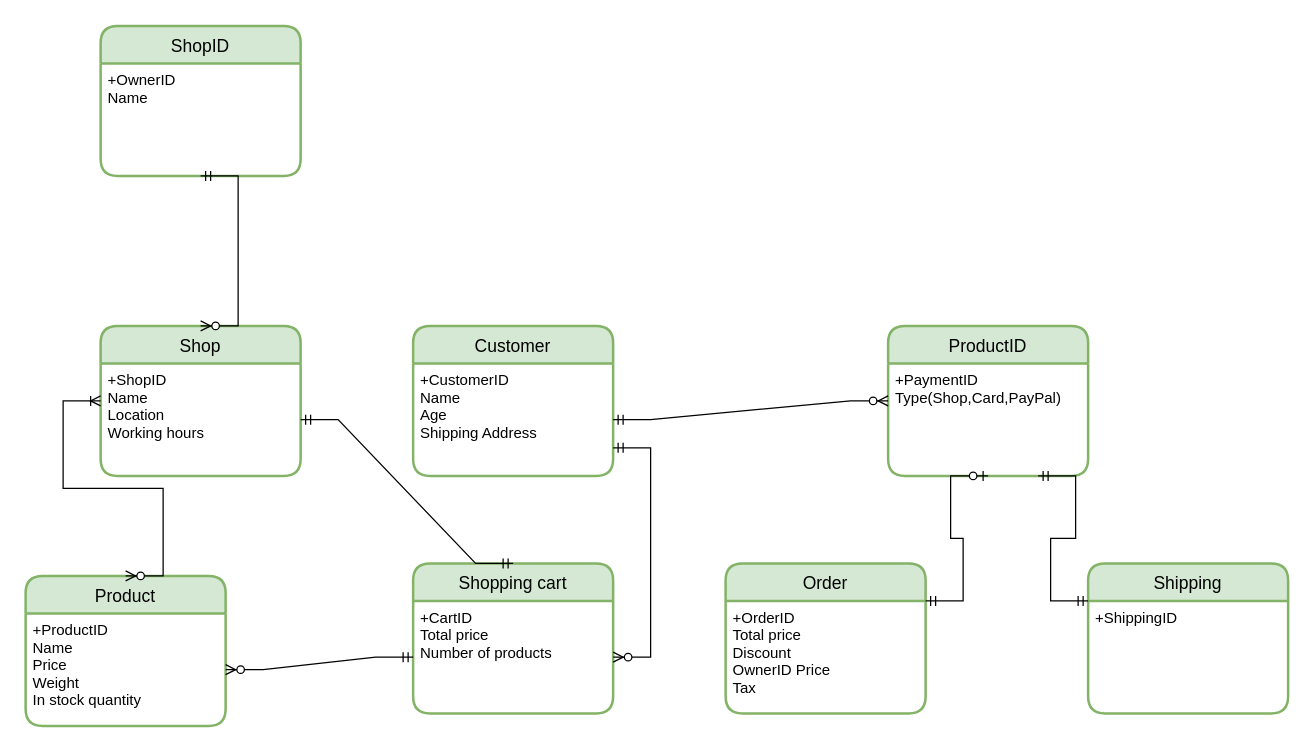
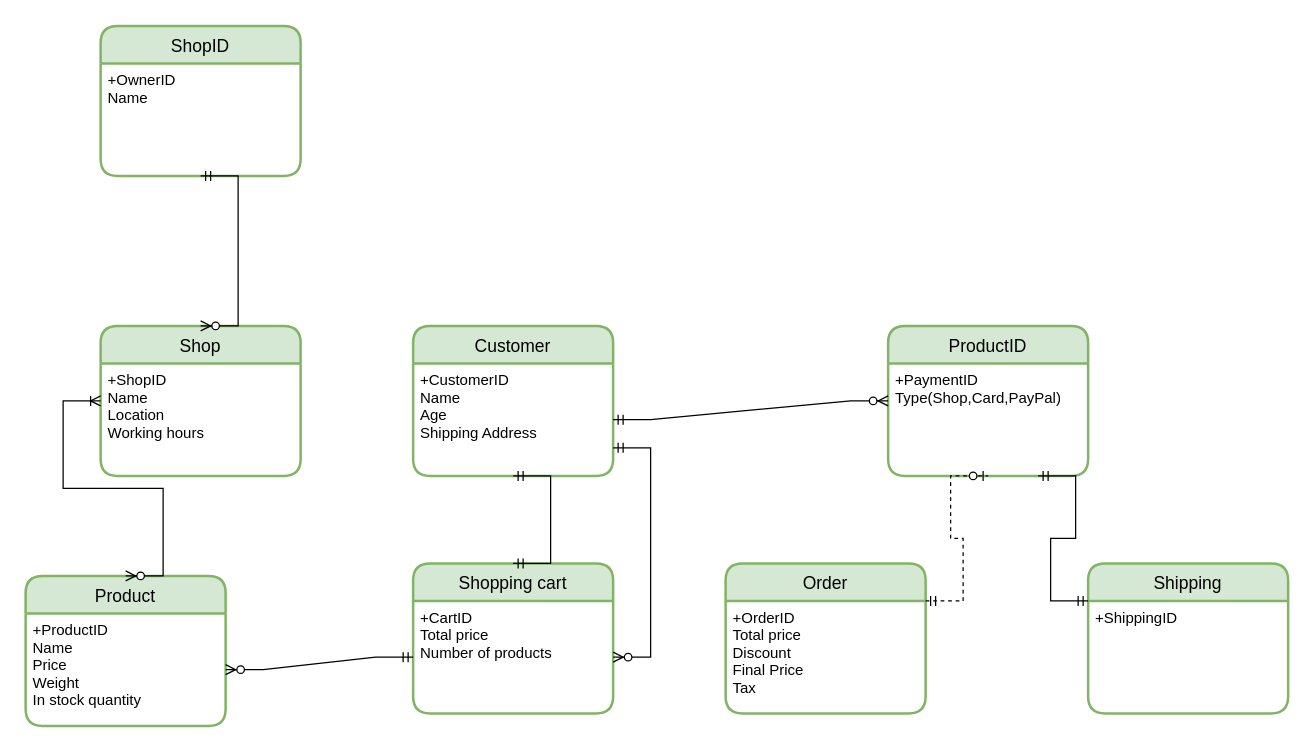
- <mxCell id="20" value="" style="edgeStyle=entityRelationEdgeStyle;fontSize=12;html=1;endArrow=ERmandOne;startArrow=ERmandOne;rounded=0;exitX=0.5;exitY=0;exitDx=0;exitDy=0;" edge="1" parent="1" source="10" target="5"><mxGeometry width="100" height="100" relative="1" as="geometry"><mxPoint x="290" y="510" as="sourcePoint" /><mxPoint x="390" y="410" as="targetPoint" /></mxGeometry></mxCell>
+ <mxCell id="20" value="" style="edgeStyle=entityRelationEdgeStyle;fontSize=12;html=1;endArrow=ERmandOne;startArrow=ERmandOne;rounded=0;entryX=0.5;entryY=1;entryDx=0;entryDy=0;exitX=0.5;exitY=0;exitDx=0;exitDy=0;" edge="1" parent="1" source="10" target="9"><mxGeometry width="100" height="100" relative="1" as="geometry"><mxPoint x="290" y="510" as="sourcePoint" /><mxPoint x="390" y="410" as="targetPoint" /></mxGeometry></mxCell>
- <mxCell id="23" value="" style="edgeStyle=entityRelationEdgeStyle;fontSize=12;html=1;endArrow=ERzeroToOne;startArrow=ERmandOne;rounded=0;exitX=1;exitY=0.25;exitDx=0;exitDy=0;entryX=0.5;entryY=1;entryDx=0;entryDy=0;" edge="1" parent="1" source="14" target="13"><mxGeometry width="100" height="100" relative="1" as="geometry"><mxPoint x="710" y="410" as="sourcePoint" /><mxPoint x="800" y="410" as="targetPoint" /></mxGeometry></mxCell>
+ <mxCell id="23" value="" style="edgeStyle=entityRelationEdgeStyle;fontSize=12;html=1;endArrow=ERzeroToOne;startArrow=ERmandOne;rounded=0;exitX=1;exitY=0.25;exitDx=0;exitDy=0;entryX=0.5;entryY=1;entryDx=0;entryDy=0;dashed=1;" edge="1" parent="1" source="14" target="13"><mxGeometry width="100" height="100" relative="1" as="geometry"><mxPoint x="710" y="410" as="sourcePoint" /><mxPoint x="800" y="410" as="targetPoint" /></mxGeometry></mxCell>
- <mxCell id="15" value="+OrderID&#10;Total price&#10;Discount&#10;OwnerID Price&#10;Tax" style="align=left;strokeColor=none;fillColor=none;spacingLeft=4;fontSize=12;verticalAlign=top;resizable=0;rotatable=0;part=1;" vertex="1" parent="14"><mxGeometry y="30" width="160" height="90" as="geometry" /></mxCell>
+ <mxCell id="15" value="+OrderID&#10;Total price&#10;Discount&#10;Final Price&#10;Tax" style="align=left;strokeColor=none;fillColor=none;spacingLeft=4;fontSize=12;verticalAlign=top;resizable=0;rotatable=0;part=1;" vertex="1" parent="14"><mxGeometry y="30" width="160" height="90" as="geometry" /></mxCell>
